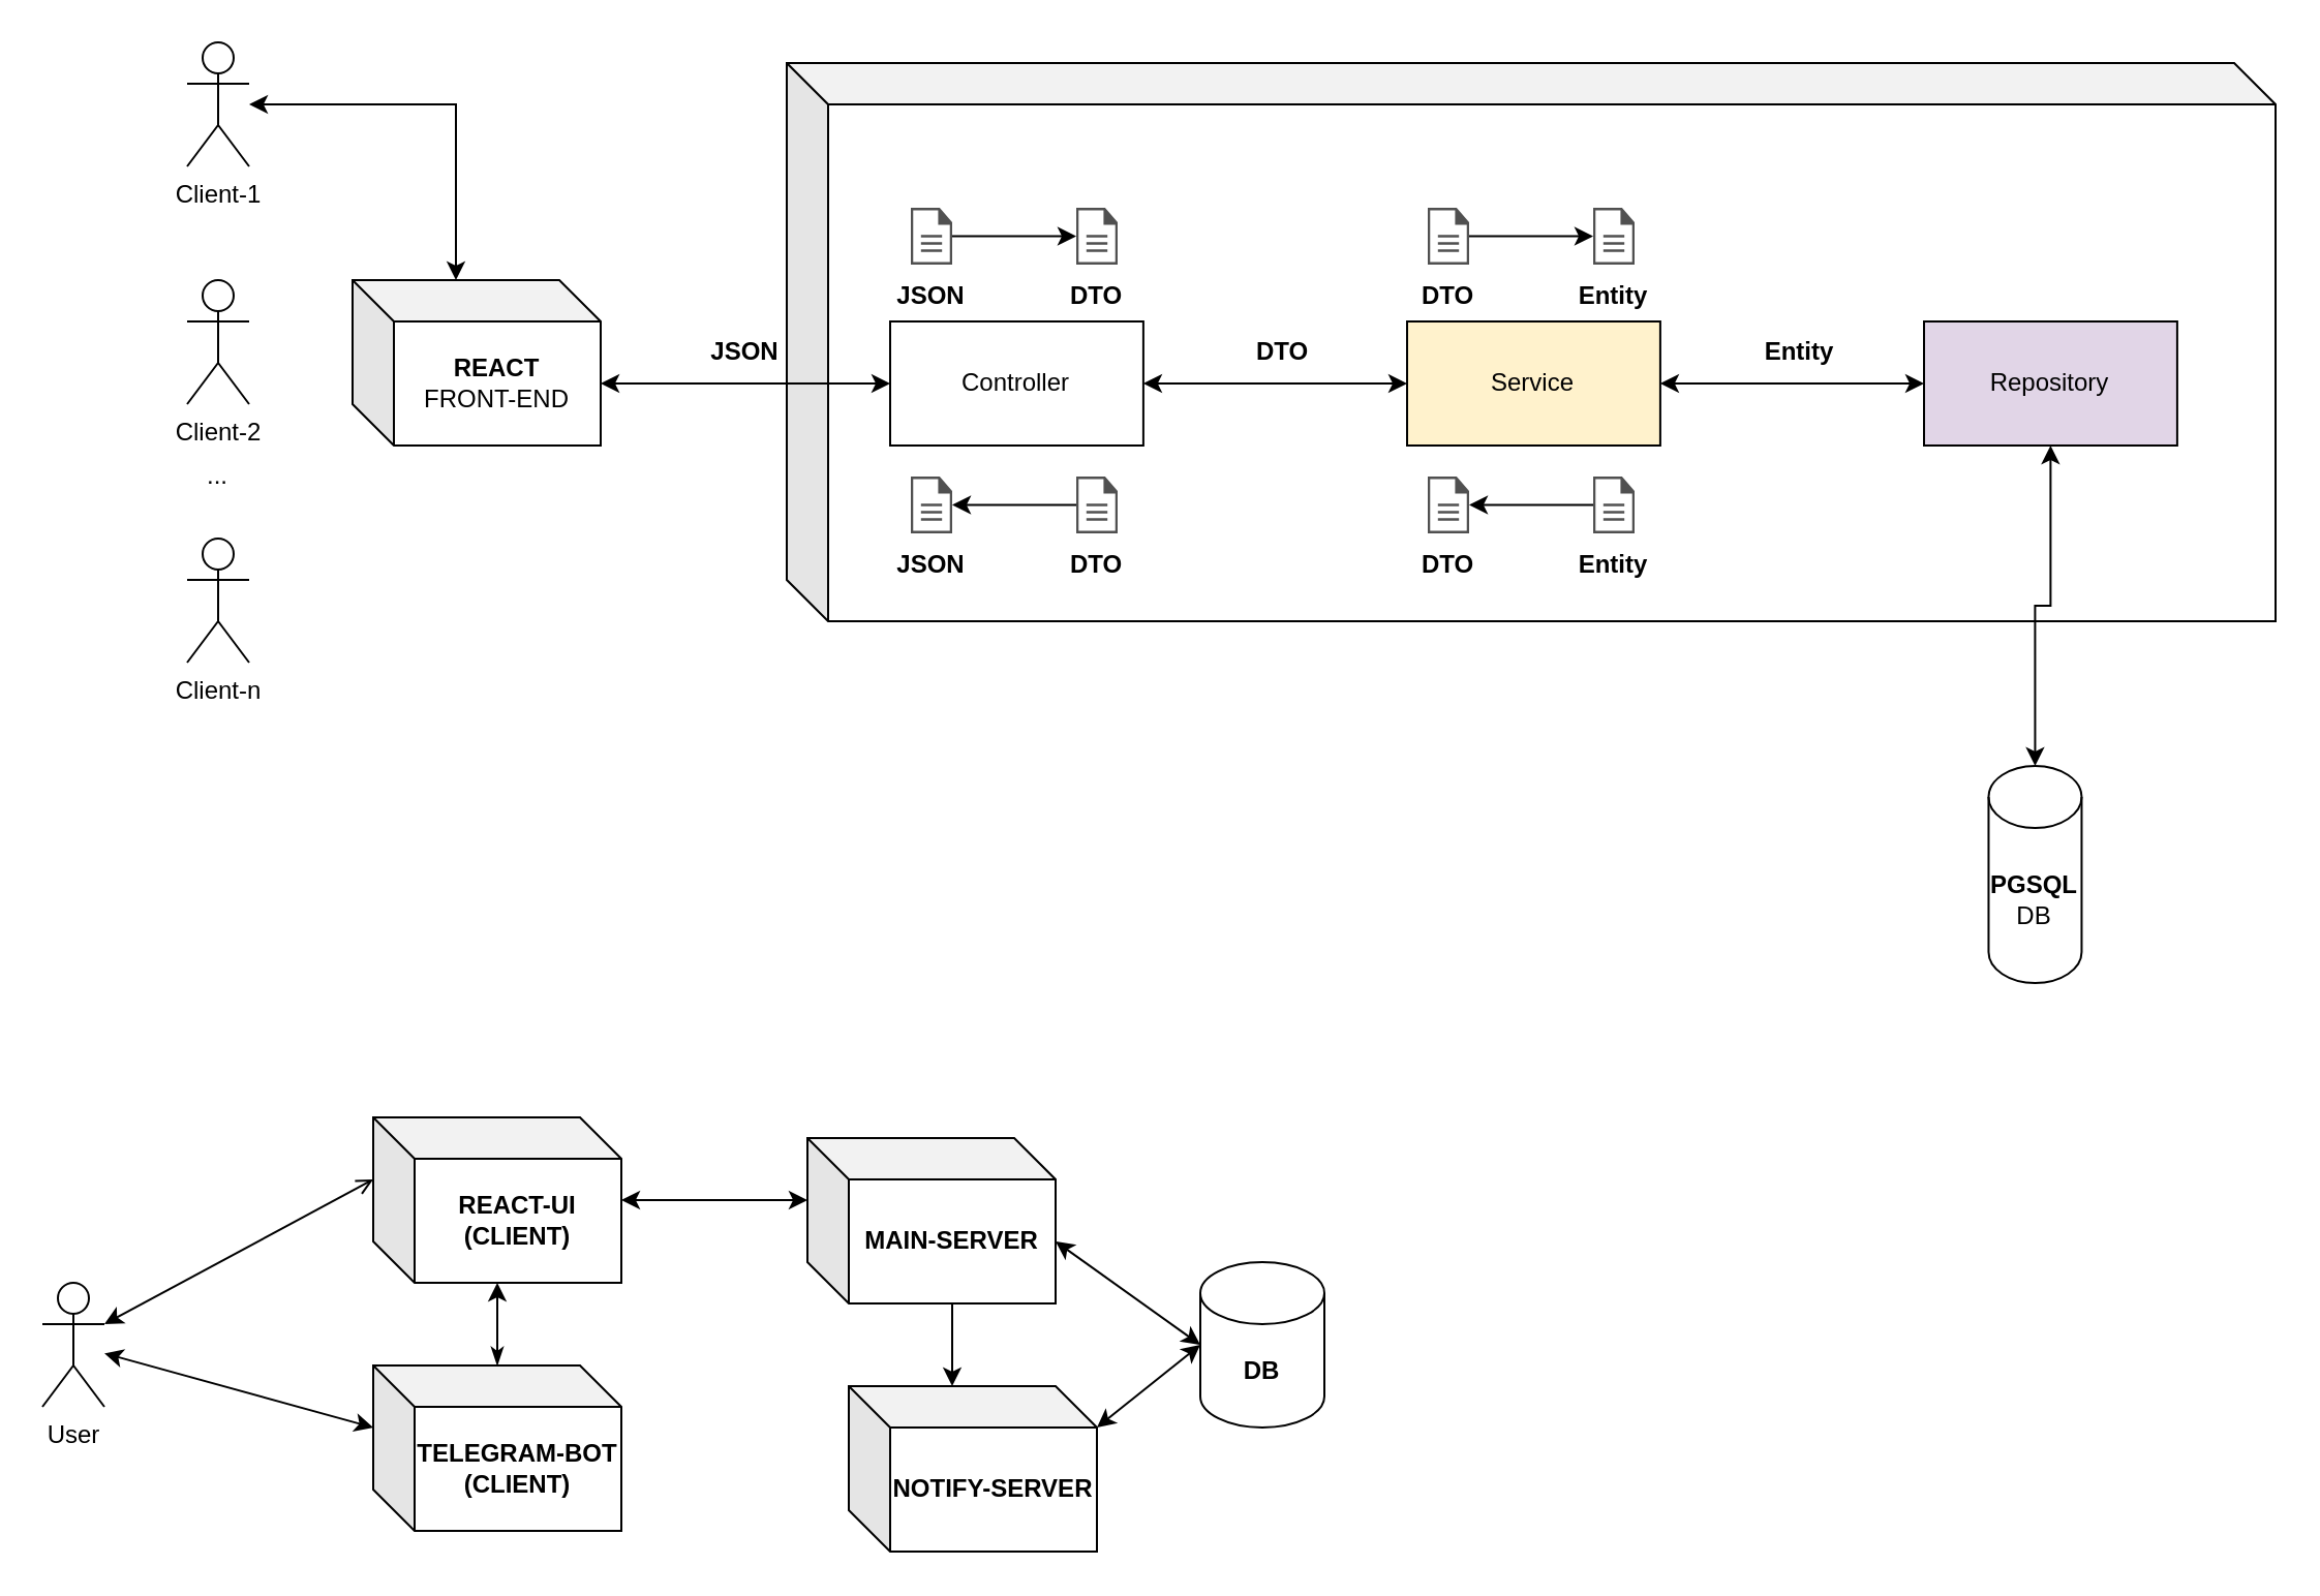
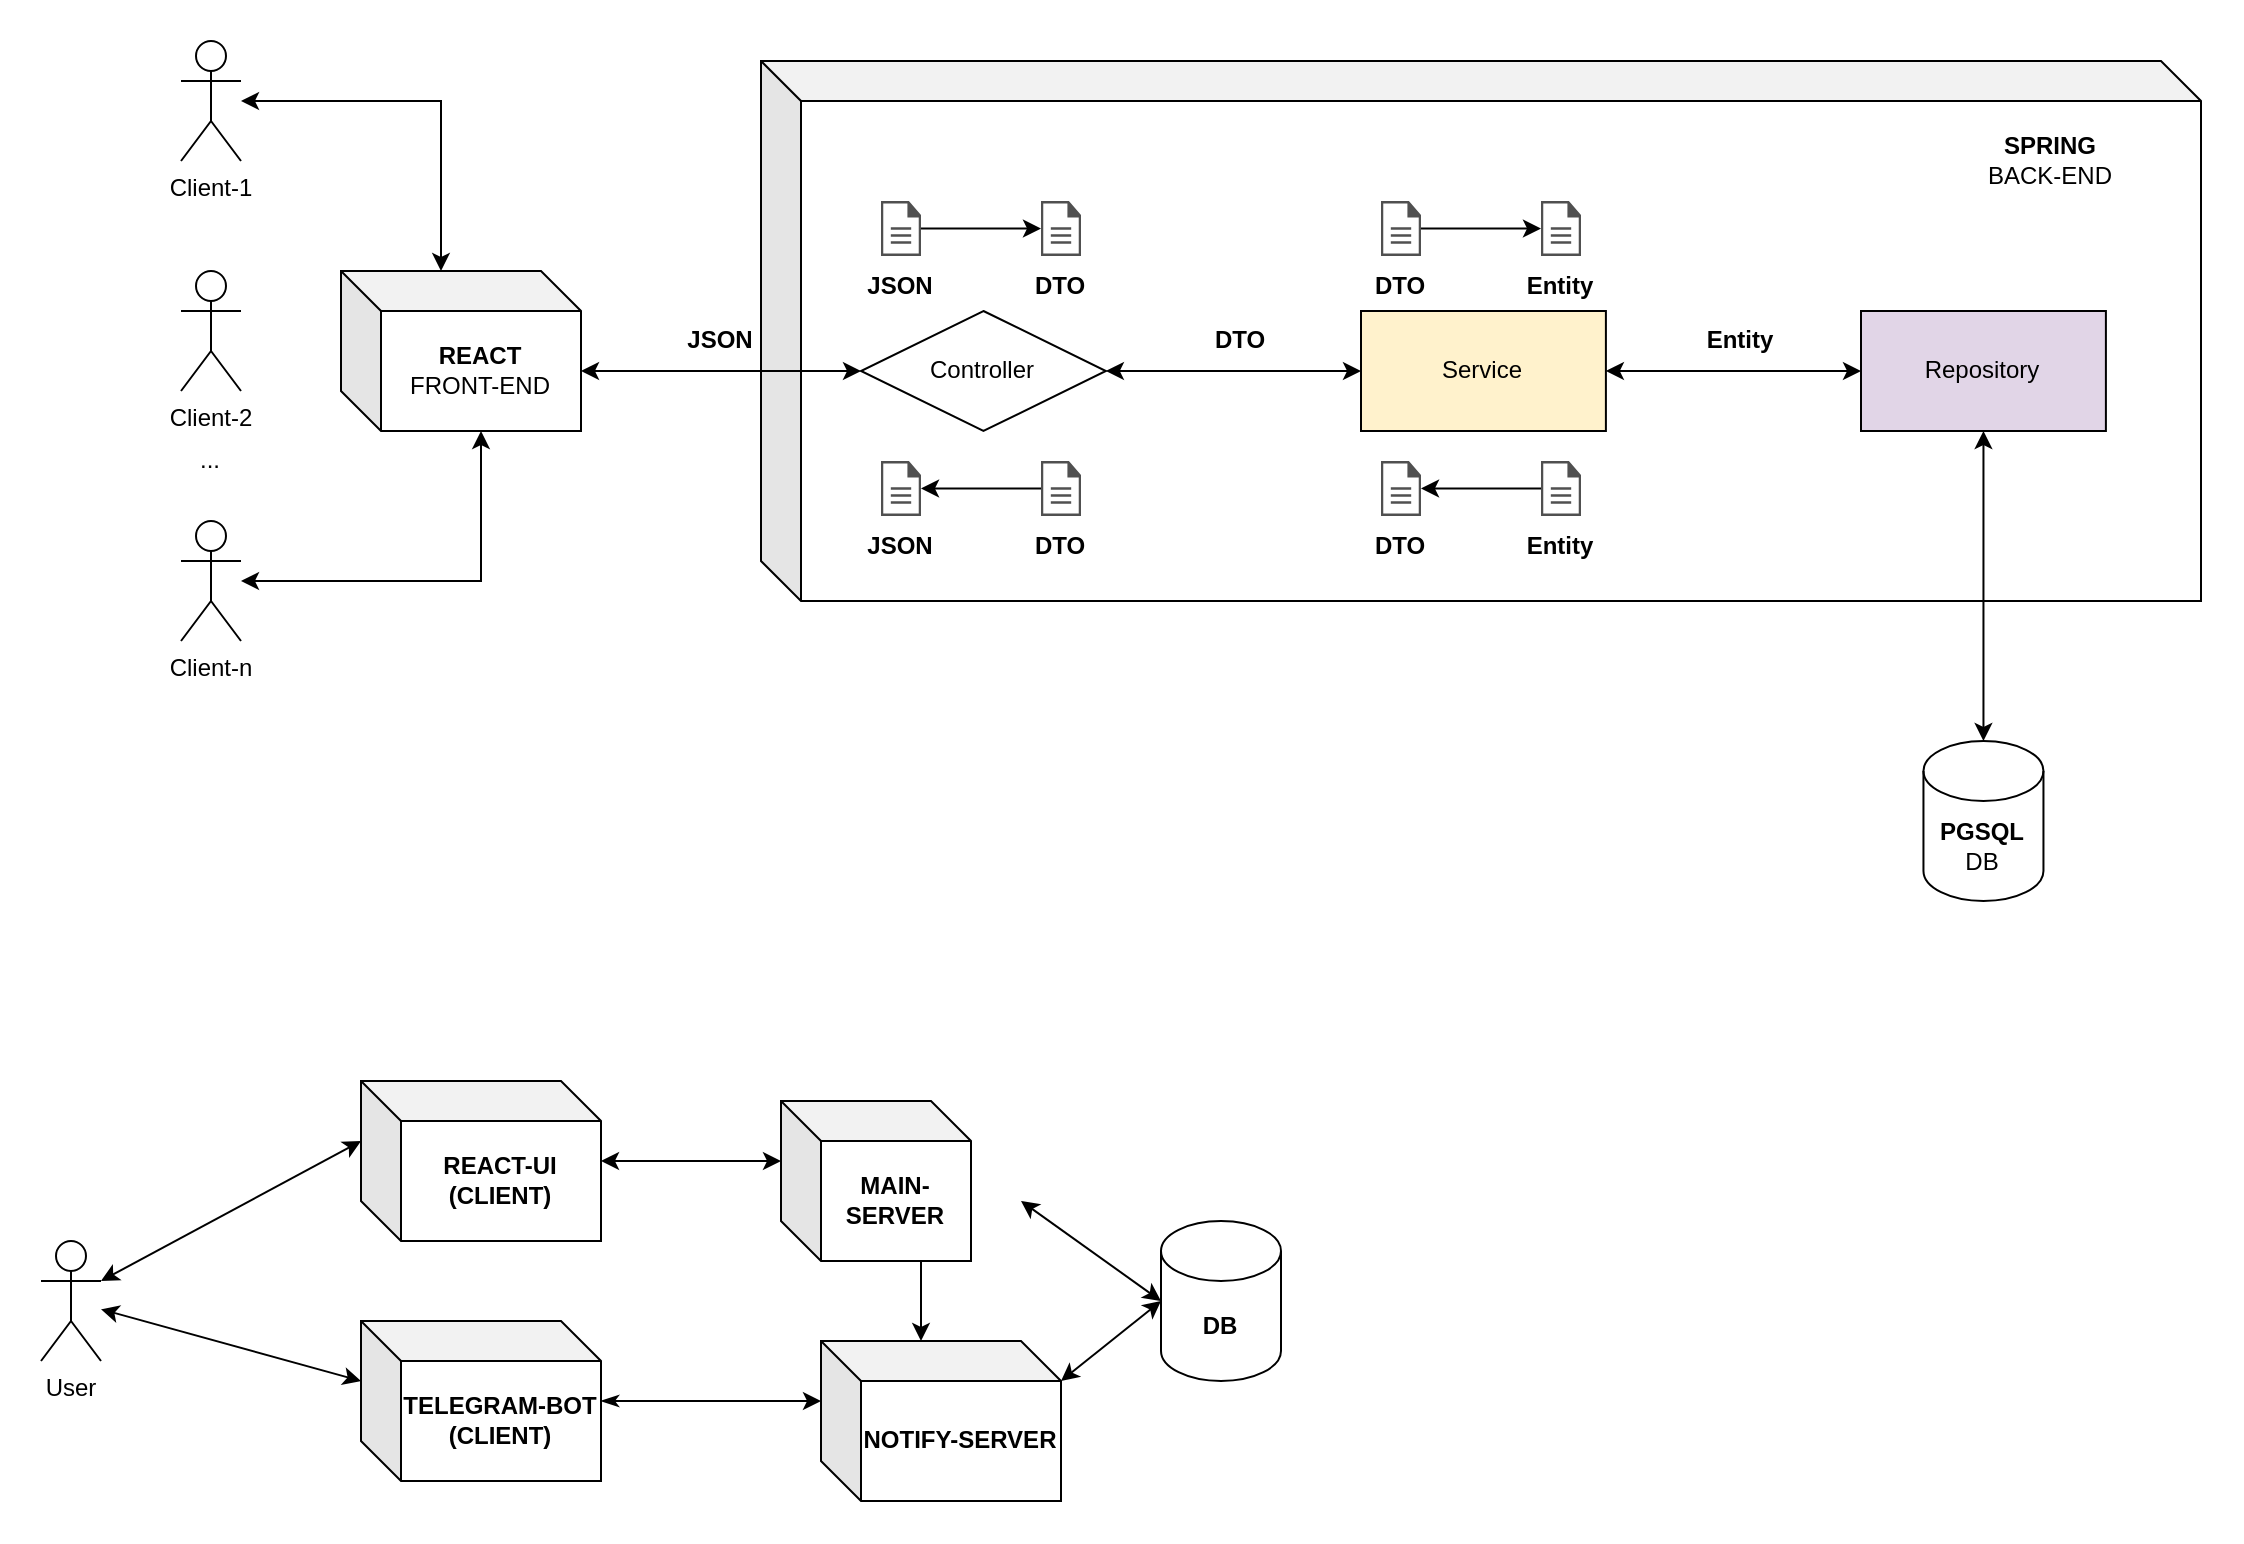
+ <mxCell id="43" value="&lt;b&gt;SPRING&lt;/b&gt;&lt;br&gt;BACK-END" style="text;html=1;strokeColor=none;fillColor=none;align=center;verticalAlign=middle;whiteSpace=wrap;rounded=0;" parent="1" vertex="1"><mxGeometry x="960" y="60" width="130" height="40" as="geometry" /></mxCell>
- <mxCell id="7" value="Controller" style="rounded=0;whiteSpace=wrap;html=1;" parent="1" vertex="1"><mxGeometry x="429.996" y="155" width="122.449" height="60" as="geometry" /></mxCell>
+ <mxCell id="7" value="Controller" style="rhombus;whiteSpace=wrap;html=1;" parent="1" vertex="1"><mxGeometry x="429.996" y="155" width="122.449" height="60" as="geometry" /></mxCell>
+ <mxCell id="47" style="edgeStyle=orthogonalEdgeStyle;rounded=0;orthogonalLoop=1;jettySize=auto;html=1;entryX=0;entryY=0;entryDx=70;entryDy=80;entryPerimeter=0;startArrow=classic;startFill=1;" parent="1" source="48" target="3" edge="1"><mxGeometry relative="1" as="geometry" /></mxCell>
- <mxCell id="4" value="&lt;b&gt;PGSQL&lt;/b&gt;&lt;br&gt;DB" style="shape=cylinder3;whiteSpace=wrap;html=1;boundedLbl=1;backgroundOutline=1;size=15;" parent="1" vertex="1"><mxGeometry x="961.23" y="370" width="45" height="105" as="geometry" /></mxCell>
+ <mxCell id="4" value="&lt;b&gt;PGSQL&lt;/b&gt;&lt;br&gt;DB" style="shape=cylinder3;whiteSpace=wrap;html=1;boundedLbl=1;backgroundOutline=1;size=15;" parent="1" vertex="1"><mxGeometry x="961.23" y="370" width="60" height="80" as="geometry" /></mxCell>
- <mxCell id="55" value="" style="endArrow=open;startArrow=classic;html=1;rounded=0;exitX=1;exitY=0.333;exitDx=0;exitDy=0;exitPerimeter=0;entryX=0;entryY=0;entryDx=0;entryDy=30;entryPerimeter=0;" edge="1" parent="1" source="54" target="51"><mxGeometry width="50" height="50" relative="1" as="geometry"><mxPoint x="500" y="340" as="sourcePoint" /><mxPoint x="550" y="290" as="targetPoint" /></mxGeometry></mxCell>
+ <mxCell id="55" value="" style="endArrow=classic;startArrow=classic;html=1;rounded=0;exitX=1;exitY=0.333;exitDx=0;exitDy=0;exitPerimeter=0;entryX=0;entryY=0;entryDx=0;entryDy=30;entryPerimeter=0;" edge="1" parent="1" source="54" target="51"><mxGeometry width="50" height="50" relative="1" as="geometry"><mxPoint x="500" y="340" as="sourcePoint" /><mxPoint x="550" y="290" as="targetPoint" /></mxGeometry></mxCell>
- <mxCell id="52" value="&lt;b&gt;MAIN-SERVER&lt;/b&gt;" style="shape=cube;whiteSpace=wrap;html=1;boundedLbl=1;backgroundOutline=1;darkOpacity=0.05;darkOpacity2=0.1;" parent="1" vertex="1"><mxGeometry x="390" y="550" width="120" height="80" as="geometry" /></mxCell>
+ <mxCell id="52" value="&lt;b&gt;MAIN-SERVER&lt;/b&gt;" style="shape=cube;whiteSpace=wrap;html=1;boundedLbl=1;backgroundOutline=1;darkOpacity=0.05;darkOpacity2=0.1;" parent="1" vertex="1"><mxGeometry x="390" y="550" width="95" height="80" as="geometry" /></mxCell>
- <mxCell id="56" style="edgeStyle=orthogonalEdgeStyle;rounded=0;orthogonalLoop=1;jettySize=auto;html=1;startArrow=classicThin;startFill=1;" edge="1" parent="1" source="57" target="51"><mxGeometry relative="1" as="geometry" /></mxCell>
+ <mxCell id="56" style="edgeStyle=orthogonalEdgeStyle;rounded=0;orthogonalLoop=1;jettySize=auto;html=1;entryX=0;entryY=0;entryDx=0;entryDy=30;entryPerimeter=0;startArrow=classicThin;startFill=1;" edge="1" parent="1" source="57" target="59"><mxGeometry relative="1" as="geometry" /></mxCell>
